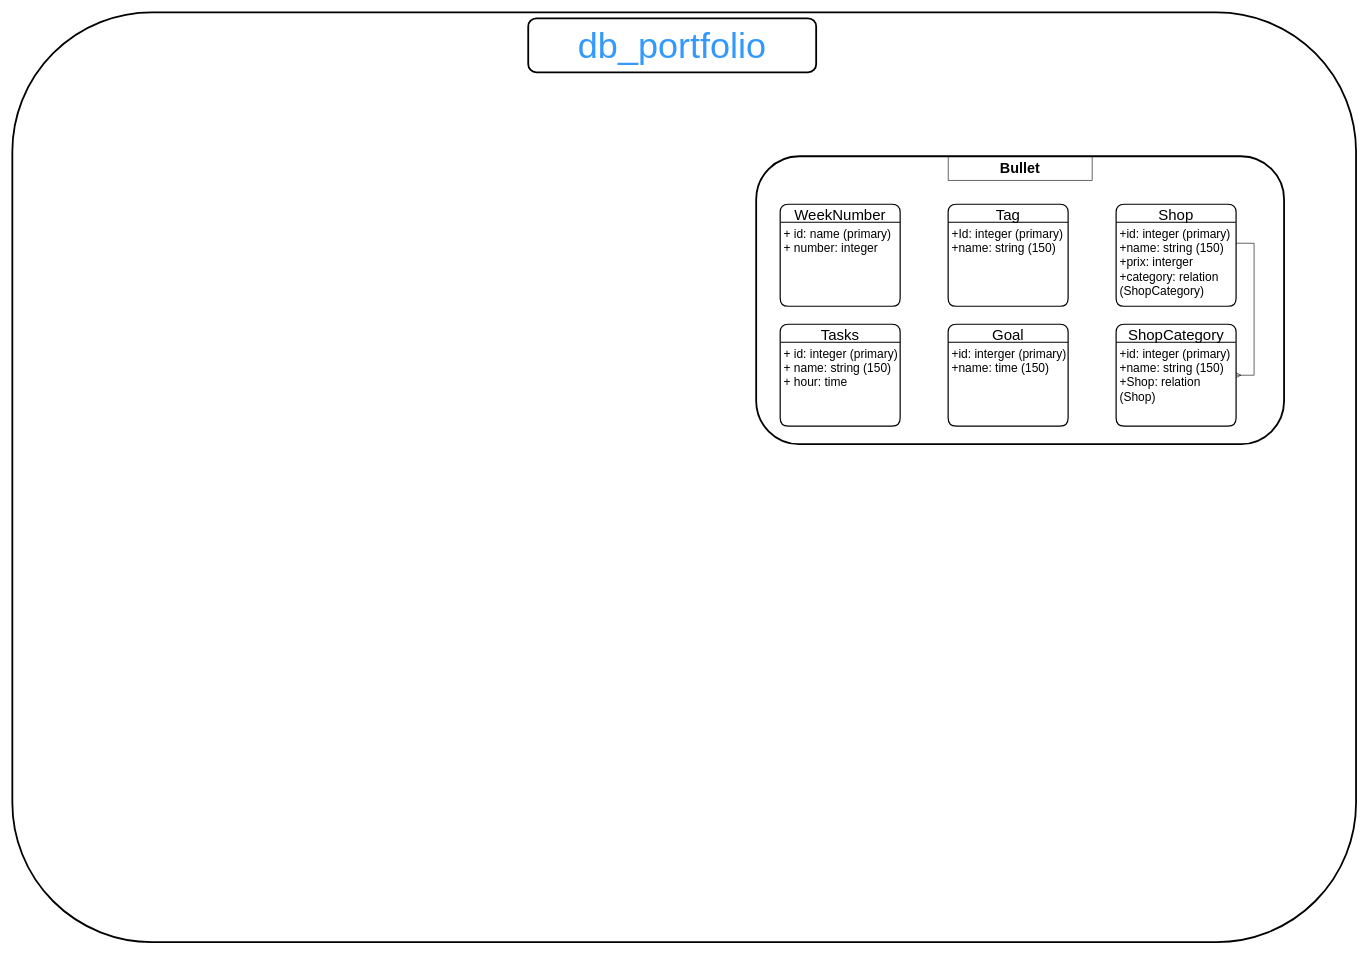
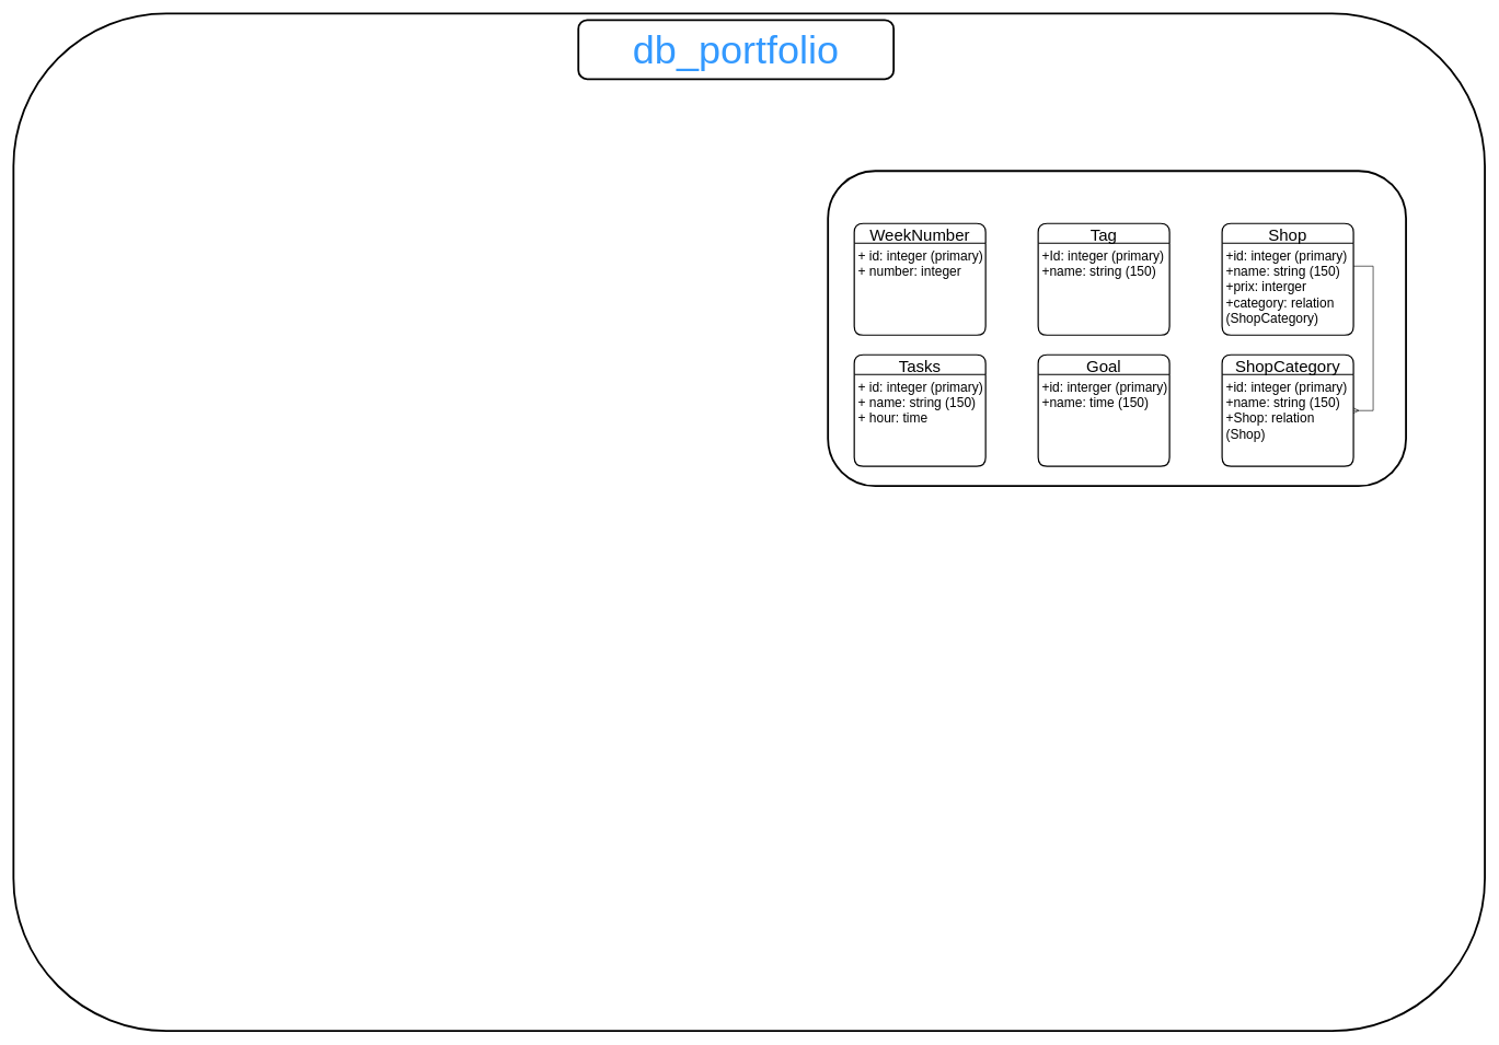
- <mxCell id="16" value="&lt;font size=&quot;1&quot;&gt;&lt;b style=&quot;font-size: 24px&quot;&gt;Bullet&lt;/b&gt;&lt;/font&gt;" style="whiteSpace=wrap;html=1;align=center;fillColor=none;" vertex="1" parent="1"><mxGeometry x="1580" y="260" width="240" height="40" as="geometry" /></mxCell>
- <mxCell id="5" value="+ id: name (primary)&#10;+ number: integer" style="align=left;strokeColor=none;fillColor=none;spacingLeft=4;fontSize=20;verticalAlign=top;resizable=0;rotatable=0;part=1;" vertex="1" parent="4"><mxGeometry y="30" width="200" height="140" as="geometry" /></mxCell>
+ <mxCell id="5" value="+ id: integer (primary)&#10;+ number: integer" style="align=left;strokeColor=none;fillColor=none;spacingLeft=4;fontSize=20;verticalAlign=top;resizable=0;rotatable=0;part=1;" vertex="1" parent="4"><mxGeometry y="30" width="200" height="140" as="geometry" /></mxCell>
